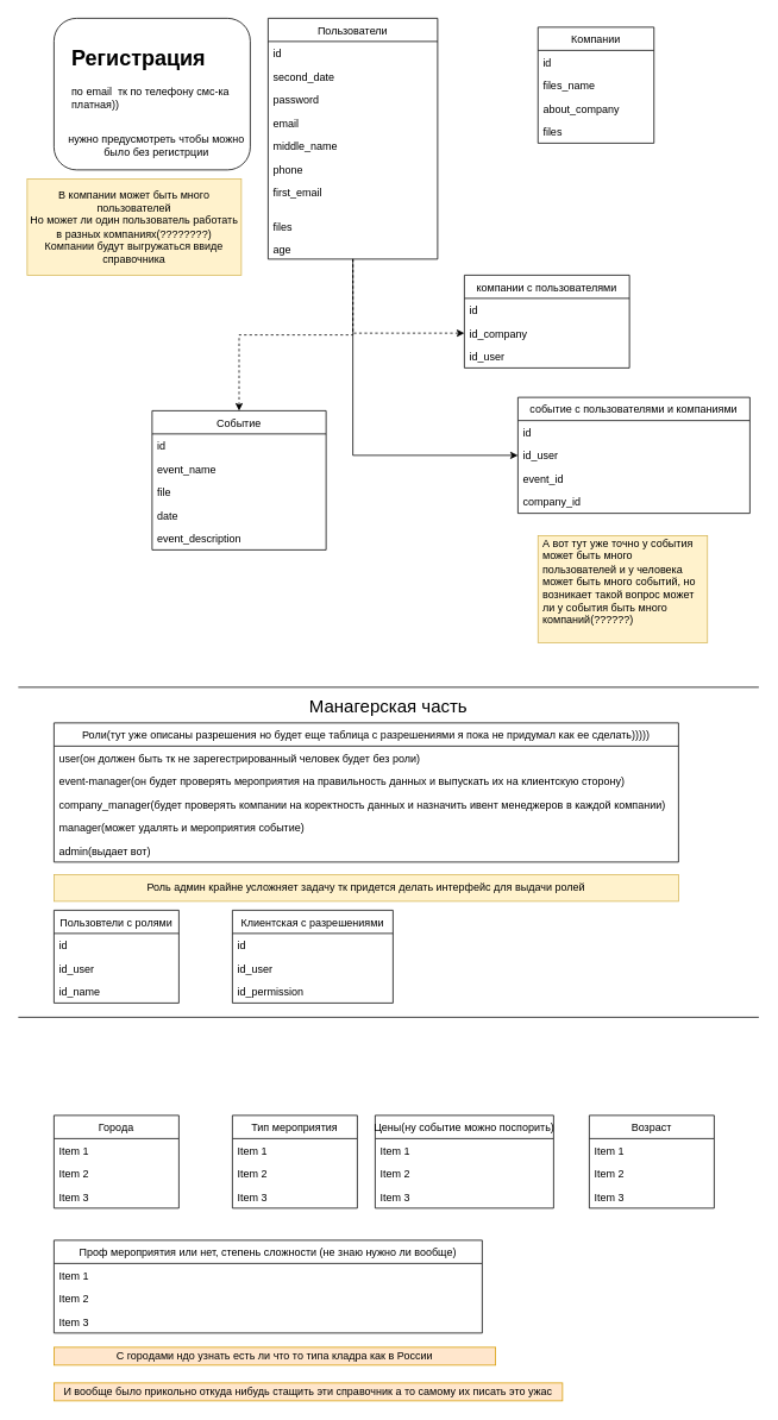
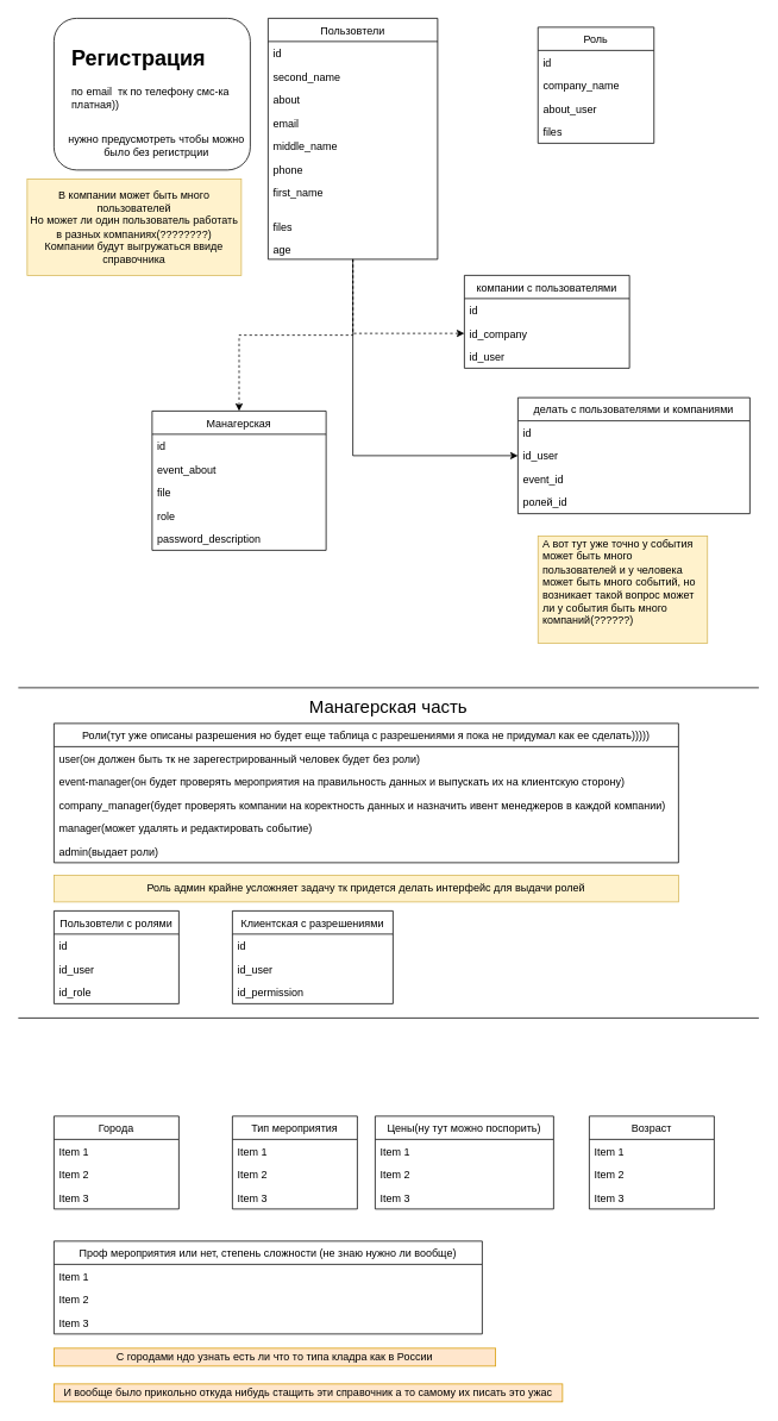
- <mxCell id="7" value="Пользователи" style="swimlane;fontStyle=0;childLayout=stackLayout;horizontal=1;startSize=26;horizontalStack=0;resizeParent=1;resizeParentMax=0;resizeLast=0;collapsible=1;marginBottom=0;" vertex="1" parent="1"><mxGeometry x="300" y="20" width="190" height="270" as="geometry" /></mxCell>
+ <mxCell id="7" value="Пользовтели" style="swimlane;fontStyle=0;childLayout=stackLayout;horizontal=1;startSize=26;horizontalStack=0;resizeParent=1;resizeParentMax=0;resizeLast=0;collapsible=1;marginBottom=0;" vertex="1" parent="1"><mxGeometry x="300" y="20" width="190" height="270" as="geometry" /></mxCell>
- <mxCell id="17" value="Компании" style="swimlane;fontStyle=0;childLayout=stackLayout;horizontal=1;startSize=26;horizontalStack=0;resizeParent=1;resizeParentMax=0;resizeLast=0;collapsible=1;marginBottom=0;" vertex="1" parent="1"><mxGeometry x="602.5" y="30" width="130" height="130" as="geometry" /></mxCell>
+ <mxCell id="17" value="Роль" style="swimlane;fontStyle=0;childLayout=stackLayout;horizontal=1;startSize=26;horizontalStack=0;resizeParent=1;resizeParentMax=0;resizeLast=0;collapsible=1;marginBottom=0;" vertex="1" parent="1"><mxGeometry x="602.5" y="30" width="130" height="130" as="geometry" /></mxCell>
- <mxCell id="9" value="second_date" style="text;strokeColor=none;fillColor=none;align=left;verticalAlign=top;spacingLeft=4;spacingRight=4;overflow=hidden;rotatable=0;points=[[0,0.5],[1,0.5]];portConstraint=eastwest;" vertex="1" parent="7"><mxGeometry y="52" width="190" height="26" as="geometry" /></mxCell>
+ <mxCell id="9" value="second_name" style="text;strokeColor=none;fillColor=none;align=left;verticalAlign=top;spacingLeft=4;spacingRight=4;overflow=hidden;rotatable=0;points=[[0,0.5],[1,0.5]];portConstraint=eastwest;" vertex="1" parent="7"><mxGeometry y="52" width="190" height="26" as="geometry" /></mxCell>
- <mxCell id="19" value="files_name" style="text;strokeColor=none;fillColor=none;align=left;verticalAlign=top;spacingLeft=4;spacingRight=4;overflow=hidden;rotatable=0;points=[[0,0.5],[1,0.5]];portConstraint=eastwest;" vertex="1" parent="17"><mxGeometry y="52" width="130" height="26" as="geometry" /></mxCell>
+ <mxCell id="19" value="company_name" style="text;strokeColor=none;fillColor=none;align=left;verticalAlign=top;spacingLeft=4;spacingRight=4;overflow=hidden;rotatable=0;points=[[0,0.5],[1,0.5]];portConstraint=eastwest;" vertex="1" parent="17"><mxGeometry y="52" width="130" height="26" as="geometry" /></mxCell>
- <mxCell id="10" value="password" style="text;strokeColor=none;fillColor=none;align=left;verticalAlign=top;spacingLeft=4;spacingRight=4;overflow=hidden;rotatable=0;points=[[0,0.5],[1,0.5]];portConstraint=eastwest;" vertex="1" parent="7"><mxGeometry y="78" width="190" height="26" as="geometry" /></mxCell>
+ <mxCell id="10" value="about" style="text;strokeColor=none;fillColor=none;align=left;verticalAlign=top;spacingLeft=4;spacingRight=4;overflow=hidden;rotatable=0;points=[[0,0.5],[1,0.5]];portConstraint=eastwest;" vertex="1" parent="7"><mxGeometry y="78" width="190" height="26" as="geometry" /></mxCell>
- <mxCell id="20" value="about_company" style="text;strokeColor=none;fillColor=none;align=left;verticalAlign=top;spacingLeft=4;spacingRight=4;overflow=hidden;rotatable=0;points=[[0,0.5],[1,0.5]];portConstraint=eastwest;" vertex="1" parent="17"><mxGeometry y="78" width="130" height="26" as="geometry" /></mxCell>
+ <mxCell id="20" value="about_user" style="text;strokeColor=none;fillColor=none;align=left;verticalAlign=top;spacingLeft=4;spacingRight=4;overflow=hidden;rotatable=0;points=[[0,0.5],[1,0.5]];portConstraint=eastwest;" vertex="1" parent="17"><mxGeometry y="78" width="130" height="26" as="geometry" /></mxCell>
- <mxCell id="14" value="first_email" style="text;strokeColor=none;fillColor=none;align=left;verticalAlign=top;spacingLeft=4;spacingRight=4;overflow=hidden;rotatable=0;points=[[0,0.5],[1,0.5]];portConstraint=eastwest;" vertex="1" parent="7"><mxGeometry y="182" width="190" height="38" as="geometry" /></mxCell>
+ <mxCell id="14" value="first_name" style="text;strokeColor=none;fillColor=none;align=left;verticalAlign=top;spacingLeft=4;spacingRight=4;overflow=hidden;rotatable=0;points=[[0,0.5],[1,0.5]];portConstraint=eastwest;" vertex="1" parent="7"><mxGeometry y="182" width="190" height="38" as="geometry" /></mxCell>
- <mxCell id="33" value="событие с пользователями и компаниями" style="swimlane;fontStyle=0;childLayout=stackLayout;horizontal=1;startSize=26;horizontalStack=0;resizeParent=1;resizeParentMax=0;resizeLast=0;collapsible=1;marginBottom=0;" vertex="1" parent="1"><mxGeometry x="580" y="445" width="260" height="130" as="geometry" /></mxCell>
+ <mxCell id="33" value="делать с пользователями и компаниями" style="swimlane;fontStyle=0;childLayout=stackLayout;horizontal=1;startSize=26;horizontalStack=0;resizeParent=1;resizeParentMax=0;resizeLast=0;collapsible=1;marginBottom=0;" vertex="1" parent="1"><mxGeometry x="580" y="445" width="260" height="130" as="geometry" /></mxCell>
- <mxCell id="27" value="Событие" style="swimlane;fontStyle=0;childLayout=stackLayout;horizontal=1;startSize=26;horizontalStack=0;resizeParent=1;resizeParentMax=0;resizeLast=0;collapsible=1;marginBottom=0;" vertex="1" parent="1"><mxGeometry x="170" y="460" width="195" height="156" as="geometry" /></mxCell>
+ <mxCell id="27" value="Манагерская" style="swimlane;fontStyle=0;childLayout=stackLayout;horizontal=1;startSize=26;horizontalStack=0;resizeParent=1;resizeParentMax=0;resizeLast=0;collapsible=1;marginBottom=0;" vertex="1" parent="1"><mxGeometry x="170" y="460" width="195" height="156" as="geometry" /></mxCell>
- <mxCell id="29" value="event_name" style="text;strokeColor=none;fillColor=none;align=left;verticalAlign=top;spacingLeft=4;spacingRight=4;overflow=hidden;rotatable=0;points=[[0,0.5],[1,0.5]];portConstraint=eastwest;" vertex="1" parent="27"><mxGeometry y="52" width="195" height="26" as="geometry" /></mxCell>
+ <mxCell id="29" value="event_about" style="text;strokeColor=none;fillColor=none;align=left;verticalAlign=top;spacingLeft=4;spacingRight=4;overflow=hidden;rotatable=0;points=[[0,0.5],[1,0.5]];portConstraint=eastwest;" vertex="1" parent="27"><mxGeometry y="52" width="195" height="26" as="geometry" /></mxCell>
- <mxCell id="37" value="compаny_id" style="text;strokeColor=none;fillColor=none;align=left;verticalAlign=top;spacingLeft=4;spacingRight=4;overflow=hidden;rotatable=0;points=[[0,0.5],[1,0.5]];portConstraint=eastwest;" vertex="1" parent="33"><mxGeometry y="104" width="260" height="26" as="geometry" /></mxCell>
+ <mxCell id="37" value="ролей_id" style="text;strokeColor=none;fillColor=none;align=left;verticalAlign=top;spacingLeft=4;spacingRight=4;overflow=hidden;rotatable=0;points=[[0,0.5],[1,0.5]];portConstraint=eastwest;" vertex="1" parent="33"><mxGeometry y="104" width="260" height="26" as="geometry" /></mxCell>
- <mxCell id="31" value="date" style="text;strokeColor=none;fillColor=none;align=left;verticalAlign=top;spacingLeft=4;spacingRight=4;overflow=hidden;rotatable=0;points=[[0,0.5],[1,0.5]];portConstraint=eastwest;" vertex="1" parent="27"><mxGeometry y="104" width="195" height="26" as="geometry" /></mxCell>
+ <mxCell id="31" value="role" style="text;strokeColor=none;fillColor=none;align=left;verticalAlign=top;spacingLeft=4;spacingRight=4;overflow=hidden;rotatable=0;points=[[0,0.5],[1,0.5]];portConstraint=eastwest;" vertex="1" parent="27"><mxGeometry y="104" width="195" height="26" as="geometry" /></mxCell>
- <mxCell id="32" value="event_description" style="text;strokeColor=none;fillColor=none;align=left;verticalAlign=top;spacingLeft=4;spacingRight=4;overflow=hidden;rotatable=0;points=[[0,0.5],[1,0.5]];portConstraint=eastwest;" vertex="1" parent="27"><mxGeometry y="130" width="195" height="26" as="geometry" /></mxCell>
+ <mxCell id="32" value="password_description" style="text;strokeColor=none;fillColor=none;align=left;verticalAlign=top;spacingLeft=4;spacingRight=4;overflow=hidden;rotatable=0;points=[[0,0.5],[1,0.5]];portConstraint=eastwest;" vertex="1" parent="27"><mxGeometry y="130" width="195" height="26" as="geometry" /></mxCell>
- <mxCell id="45" value="manager(может удалять и мероприятия событие)" style="text;strokeColor=none;fillColor=none;align=left;verticalAlign=top;spacingLeft=4;spacingRight=4;overflow=hidden;rotatable=0;points=[[0,0.5],[1,0.5]];portConstraint=eastwest;" vertex="1" parent="41"><mxGeometry y="104" width="700" height="26" as="geometry" /></mxCell>
+ <mxCell id="45" value="manager(может удалять и редактировать событие)" style="text;strokeColor=none;fillColor=none;align=left;verticalAlign=top;spacingLeft=4;spacingRight=4;overflow=hidden;rotatable=0;points=[[0,0.5],[1,0.5]];portConstraint=eastwest;" vertex="1" parent="41"><mxGeometry y="104" width="700" height="26" as="geometry" /></mxCell>
- <mxCell id="46" value="admin(выдает вот)" style="text;strokeColor=none;fillColor=none;align=left;verticalAlign=top;spacingLeft=4;spacingRight=4;overflow=hidden;rotatable=0;points=[[0,0.5],[1,0.5]];portConstraint=eastwest;" vertex="1" parent="41"><mxGeometry y="130" width="700" height="26" as="geometry" /></mxCell>
+ <mxCell id="46" value="admin(выдает роли)" style="text;strokeColor=none;fillColor=none;align=left;verticalAlign=top;spacingLeft=4;spacingRight=4;overflow=hidden;rotatable=0;points=[[0,0.5],[1,0.5]];portConstraint=eastwest;" vertex="1" parent="41"><mxGeometry y="130" width="700" height="26" as="geometry" /></mxCell>
- <mxCell id="51" value="id_name" style="text;strokeColor=none;fillColor=none;align=left;verticalAlign=top;spacingLeft=4;spacingRight=4;overflow=hidden;rotatable=0;points=[[0,0.5],[1,0.5]];portConstraint=eastwest;" vertex="1" parent="48"><mxGeometry y="78" width="140" height="26" as="geometry" /></mxCell>
+ <mxCell id="51" value="id_role" style="text;strokeColor=none;fillColor=none;align=left;verticalAlign=top;spacingLeft=4;spacingRight=4;overflow=hidden;rotatable=0;points=[[0,0.5],[1,0.5]];portConstraint=eastwest;" vertex="1" parent="48"><mxGeometry y="78" width="140" height="26" as="geometry" /></mxCell>
- <mxCell id="65" value="Цены(ну событие можно поспорить)" style="swimlane;fontStyle=0;childLayout=stackLayout;horizontal=1;startSize=26;horizontalStack=0;resizeParent=1;resizeParentMax=0;resizeLast=0;collapsible=1;marginBottom=0;" vertex="1" parent="1"><mxGeometry x="420" y="1250" width="200" height="104" as="geometry" /></mxCell>
+ <mxCell id="65" value="Цены(ну тут можно поспорить)" style="swimlane;fontStyle=0;childLayout=stackLayout;horizontal=1;startSize=26;horizontalStack=0;resizeParent=1;resizeParentMax=0;resizeLast=0;collapsible=1;marginBottom=0;" vertex="1" parent="1"><mxGeometry x="420" y="1250" width="200" height="104" as="geometry" /></mxCell>
